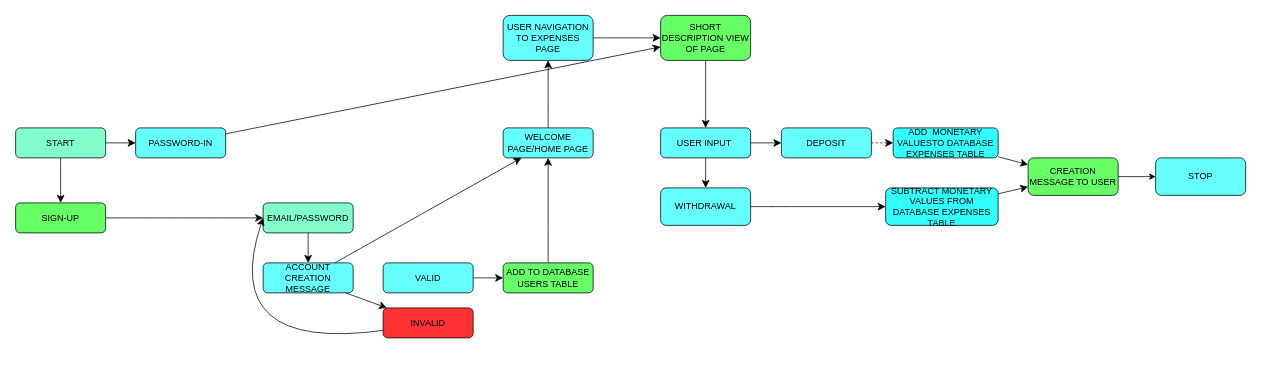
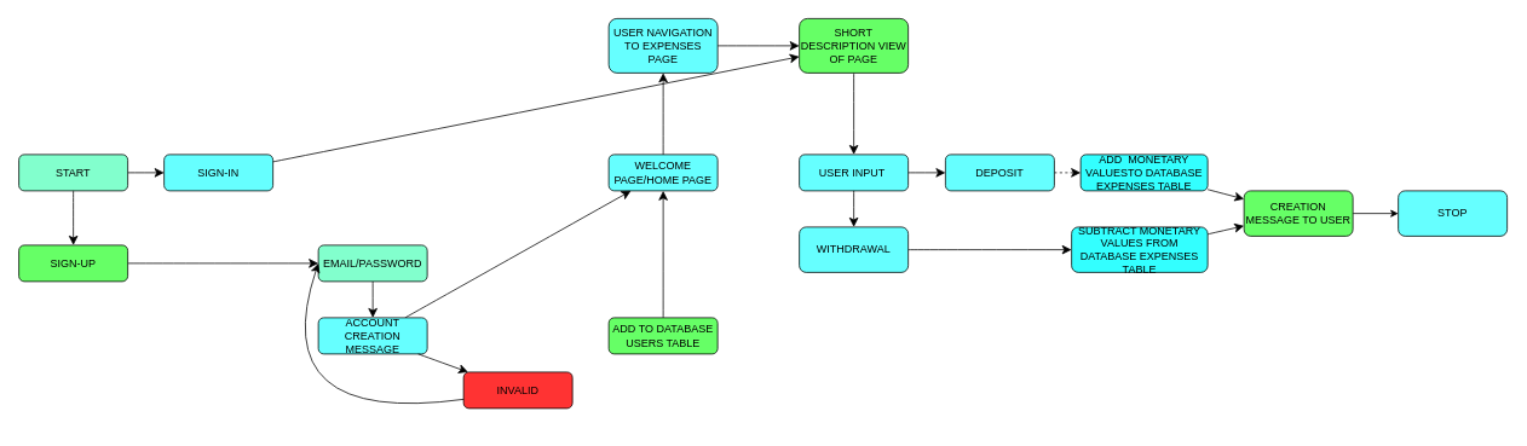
- <mxCell id="7" value="PASSWORD-IN" style="rounded=1;whiteSpace=wrap;html=1;fontSize=12;glass=0;strokeWidth=1;shadow=0;fillColor=#66FFFF;" parent="1" vertex="1"><mxGeometry x="180" y="170" width="120" height="40" as="geometry" /></mxCell>
+ <mxCell id="7" value="SIGN-IN" style="rounded=1;whiteSpace=wrap;html=1;fontSize=12;glass=0;strokeWidth=1;shadow=0;fillColor=#66FFFF;" parent="1" vertex="1"><mxGeometry x="180" y="170" width="120" height="40" as="geometry" /></mxCell>
- <mxCell id="16" value="VALID" style="whiteSpace=wrap;html=1;rounded=1;glass=0;strokeWidth=1;shadow=0;fillColor=#66FFFF;" parent="1" vertex="1"><mxGeometry x="510" y="350" width="120" height="40" as="geometry" /></mxCell>
- <mxCell id="15" value="" style="edgeStyle=none;curved=1;rounded=0;orthogonalLoop=1;jettySize=auto;html=1;fontSize=12;startSize=8;endSize=8;" parent="1" source="16" target="28" edge="1"><mxGeometry relative="1" as="geometry" /></mxCell>
